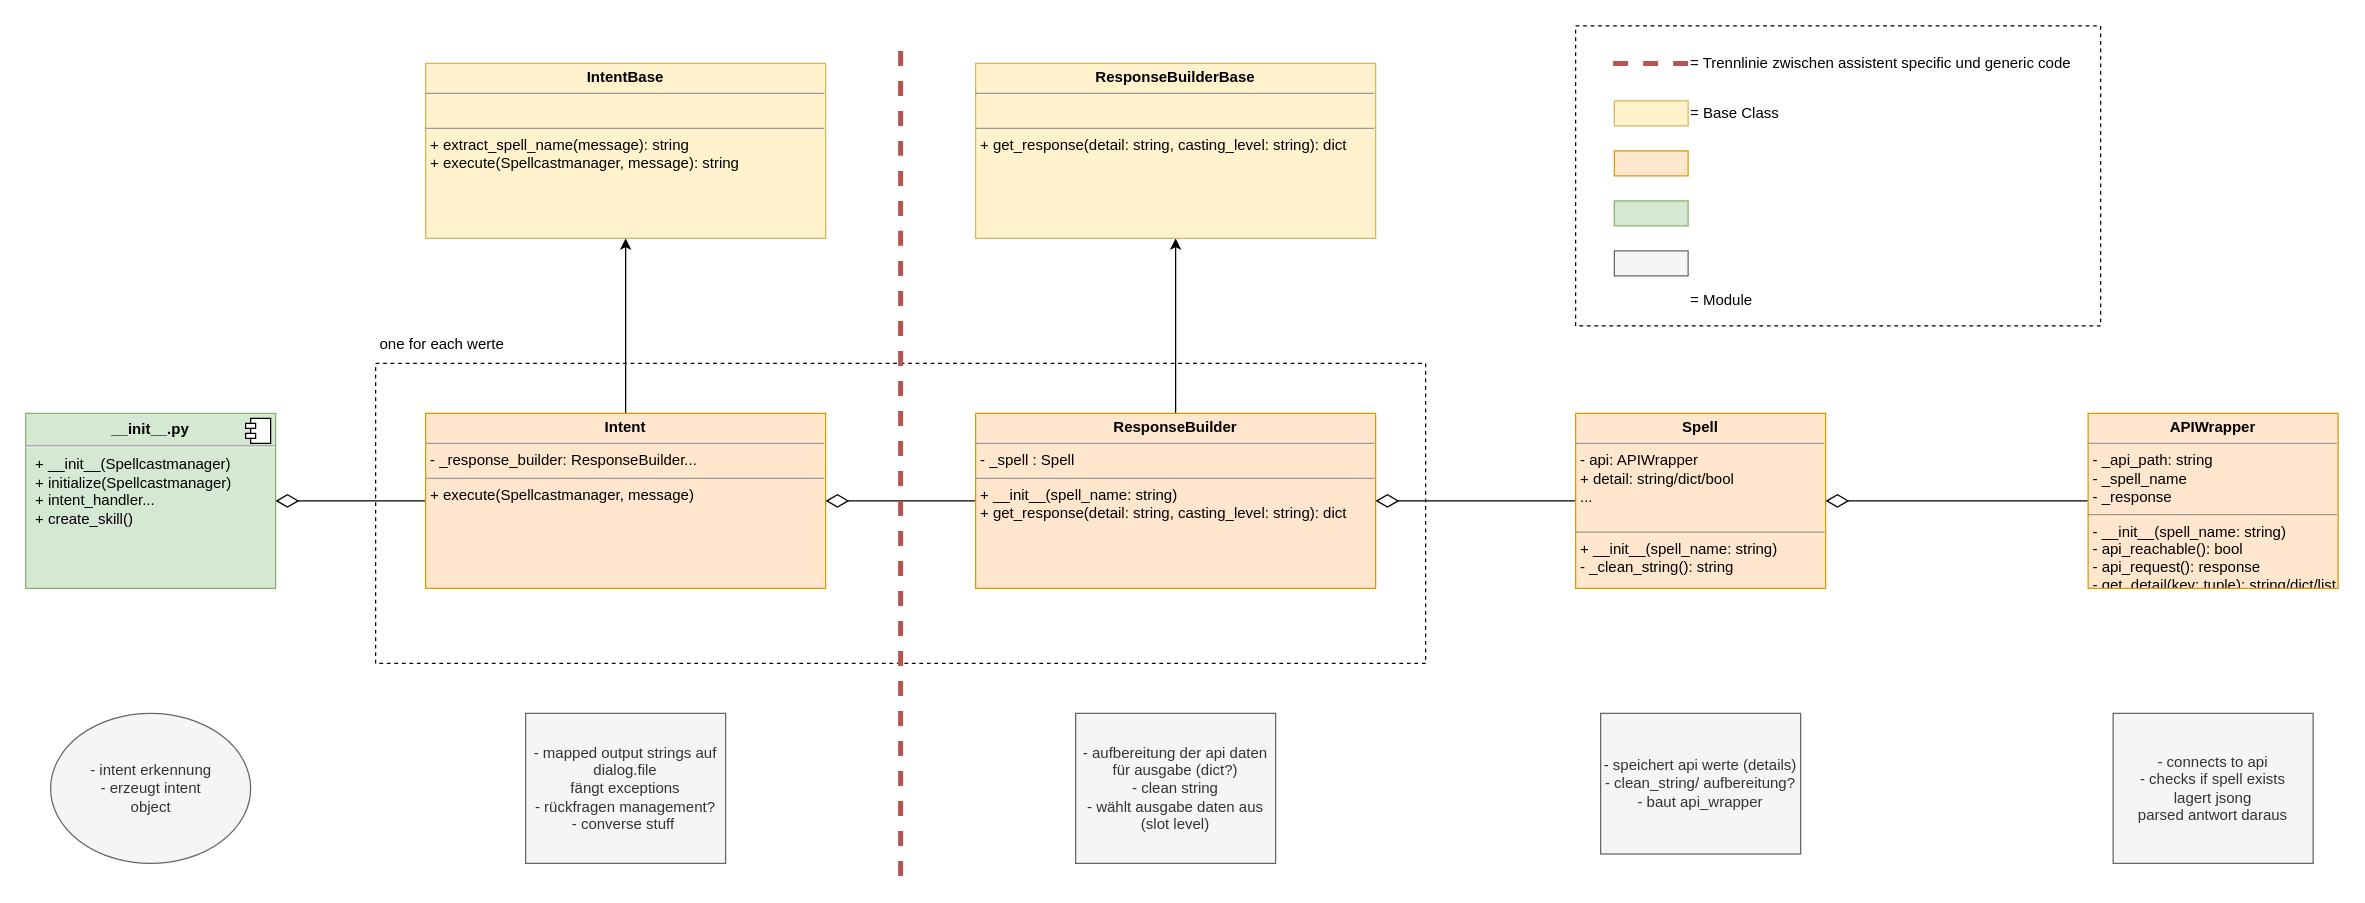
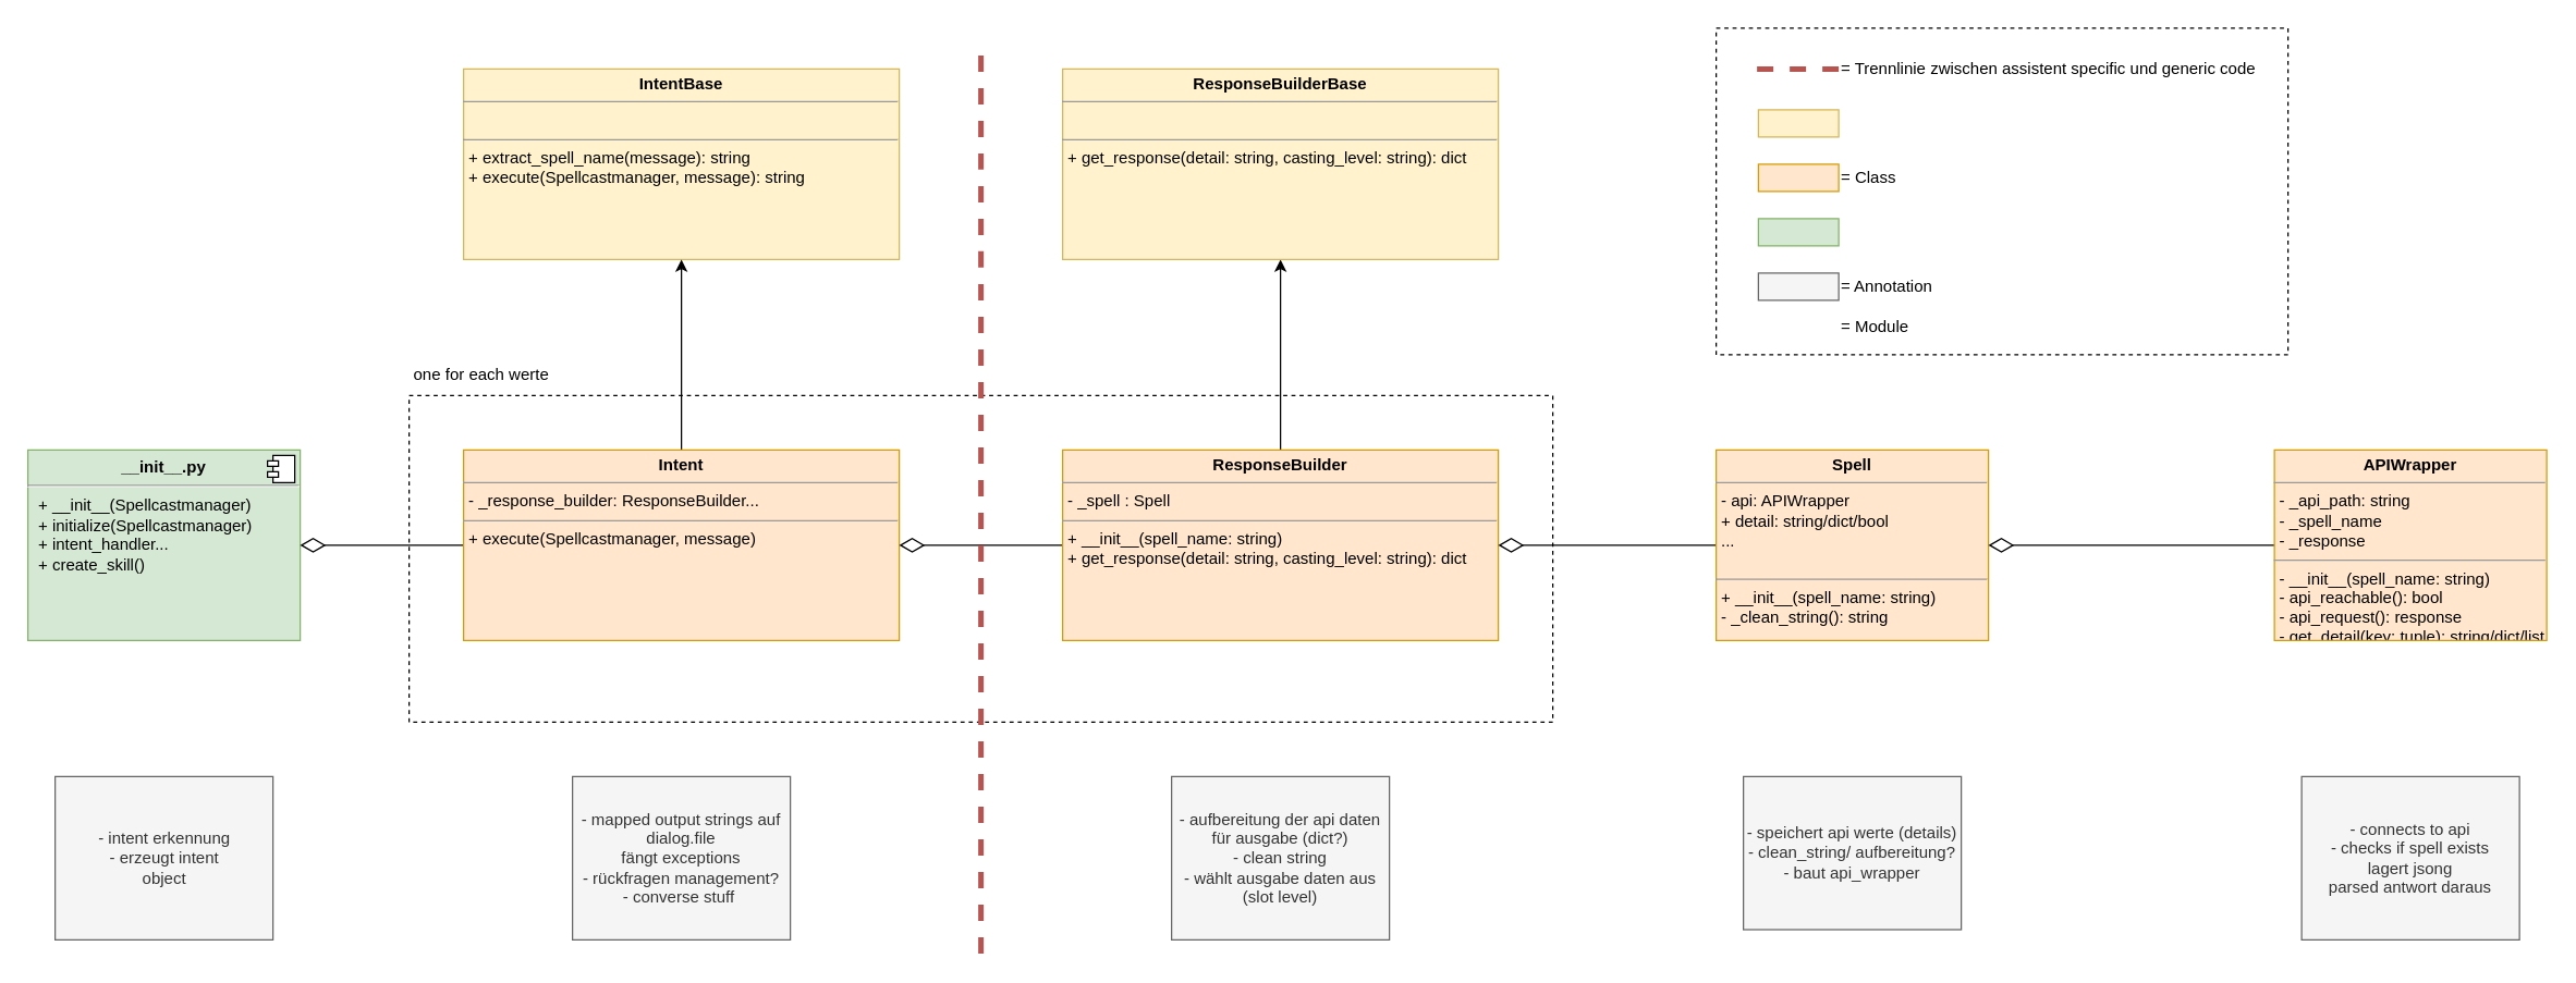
- <mxCell id="29" value="= Base Class" style="text;html=1;strokeColor=none;fillColor=none;align=left;verticalAlign=middle;whiteSpace=wrap;rounded=0;" parent="1" vertex="1"><mxGeometry x="1350" y="80" width="320" height="20" as="geometry" /></mxCell>
+ <mxCell id="30" value="= Class" style="text;html=1;strokeColor=none;fillColor=none;align=left;verticalAlign=middle;whiteSpace=wrap;rounded=0;" parent="1" vertex="1"><mxGeometry x="1350" y="120" width="320" height="20" as="geometry" /></mxCell>
+ <mxCell id="33" value="= Annotation" style="text;html=1;strokeColor=none;fillColor=none;align=left;verticalAlign=middle;whiteSpace=wrap;rounded=0;" parent="1" vertex="1"><mxGeometry x="1350" y="200" width="320" height="20" as="geometry" /></mxCell>
- <mxCell id="3" value="- intent erkennung&lt;br&gt;- erzeugt intent &lt;br&gt;object" style="ellipse;html=1;fillColor=#f5f5f5;strokeColor=#666666;fontColor=#333333;" parent="1" vertex="1"><mxGeometry x="40" y="570" width="160" height="120" as="geometry" /></mxCell>
+ <mxCell id="3" value="- intent erkennung&lt;br&gt;- erzeugt intent &lt;br&gt;object" style="html=1;fillColor=#f5f5f5;strokeColor=#666666;fontColor=#333333;" parent="1" vertex="1"><mxGeometry x="40" y="570" width="160" height="120" as="geometry" /></mxCell>
